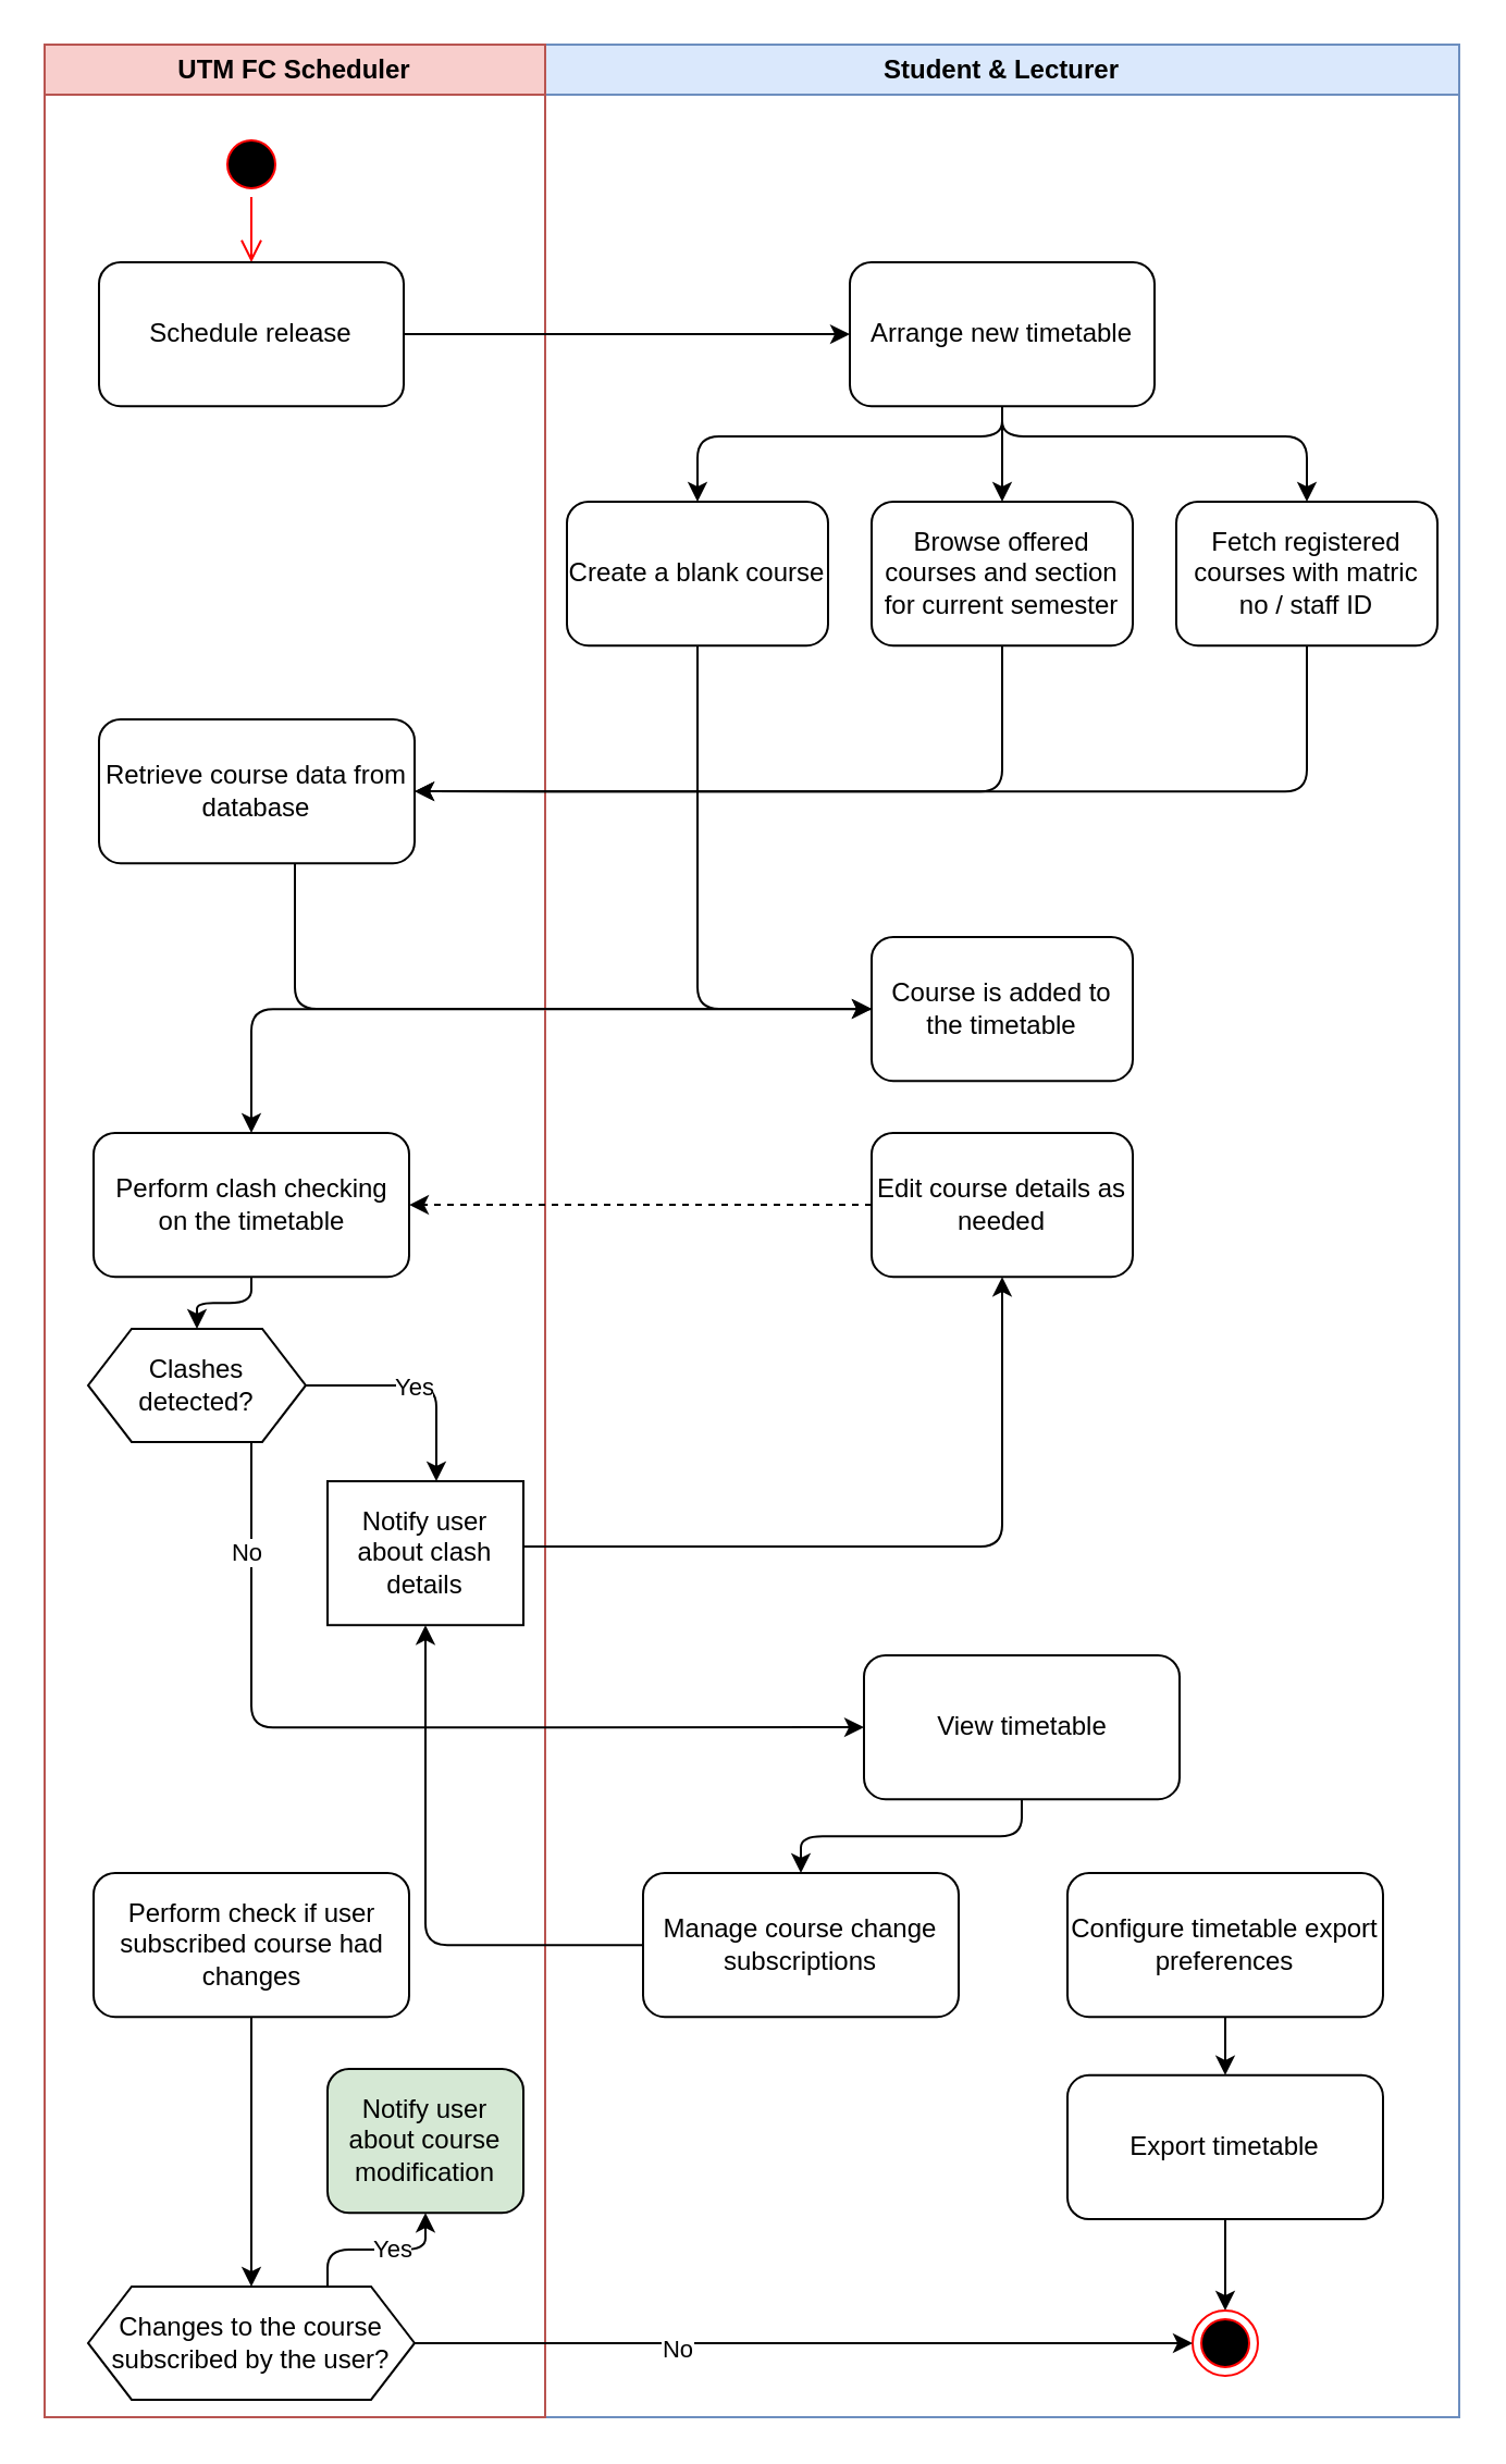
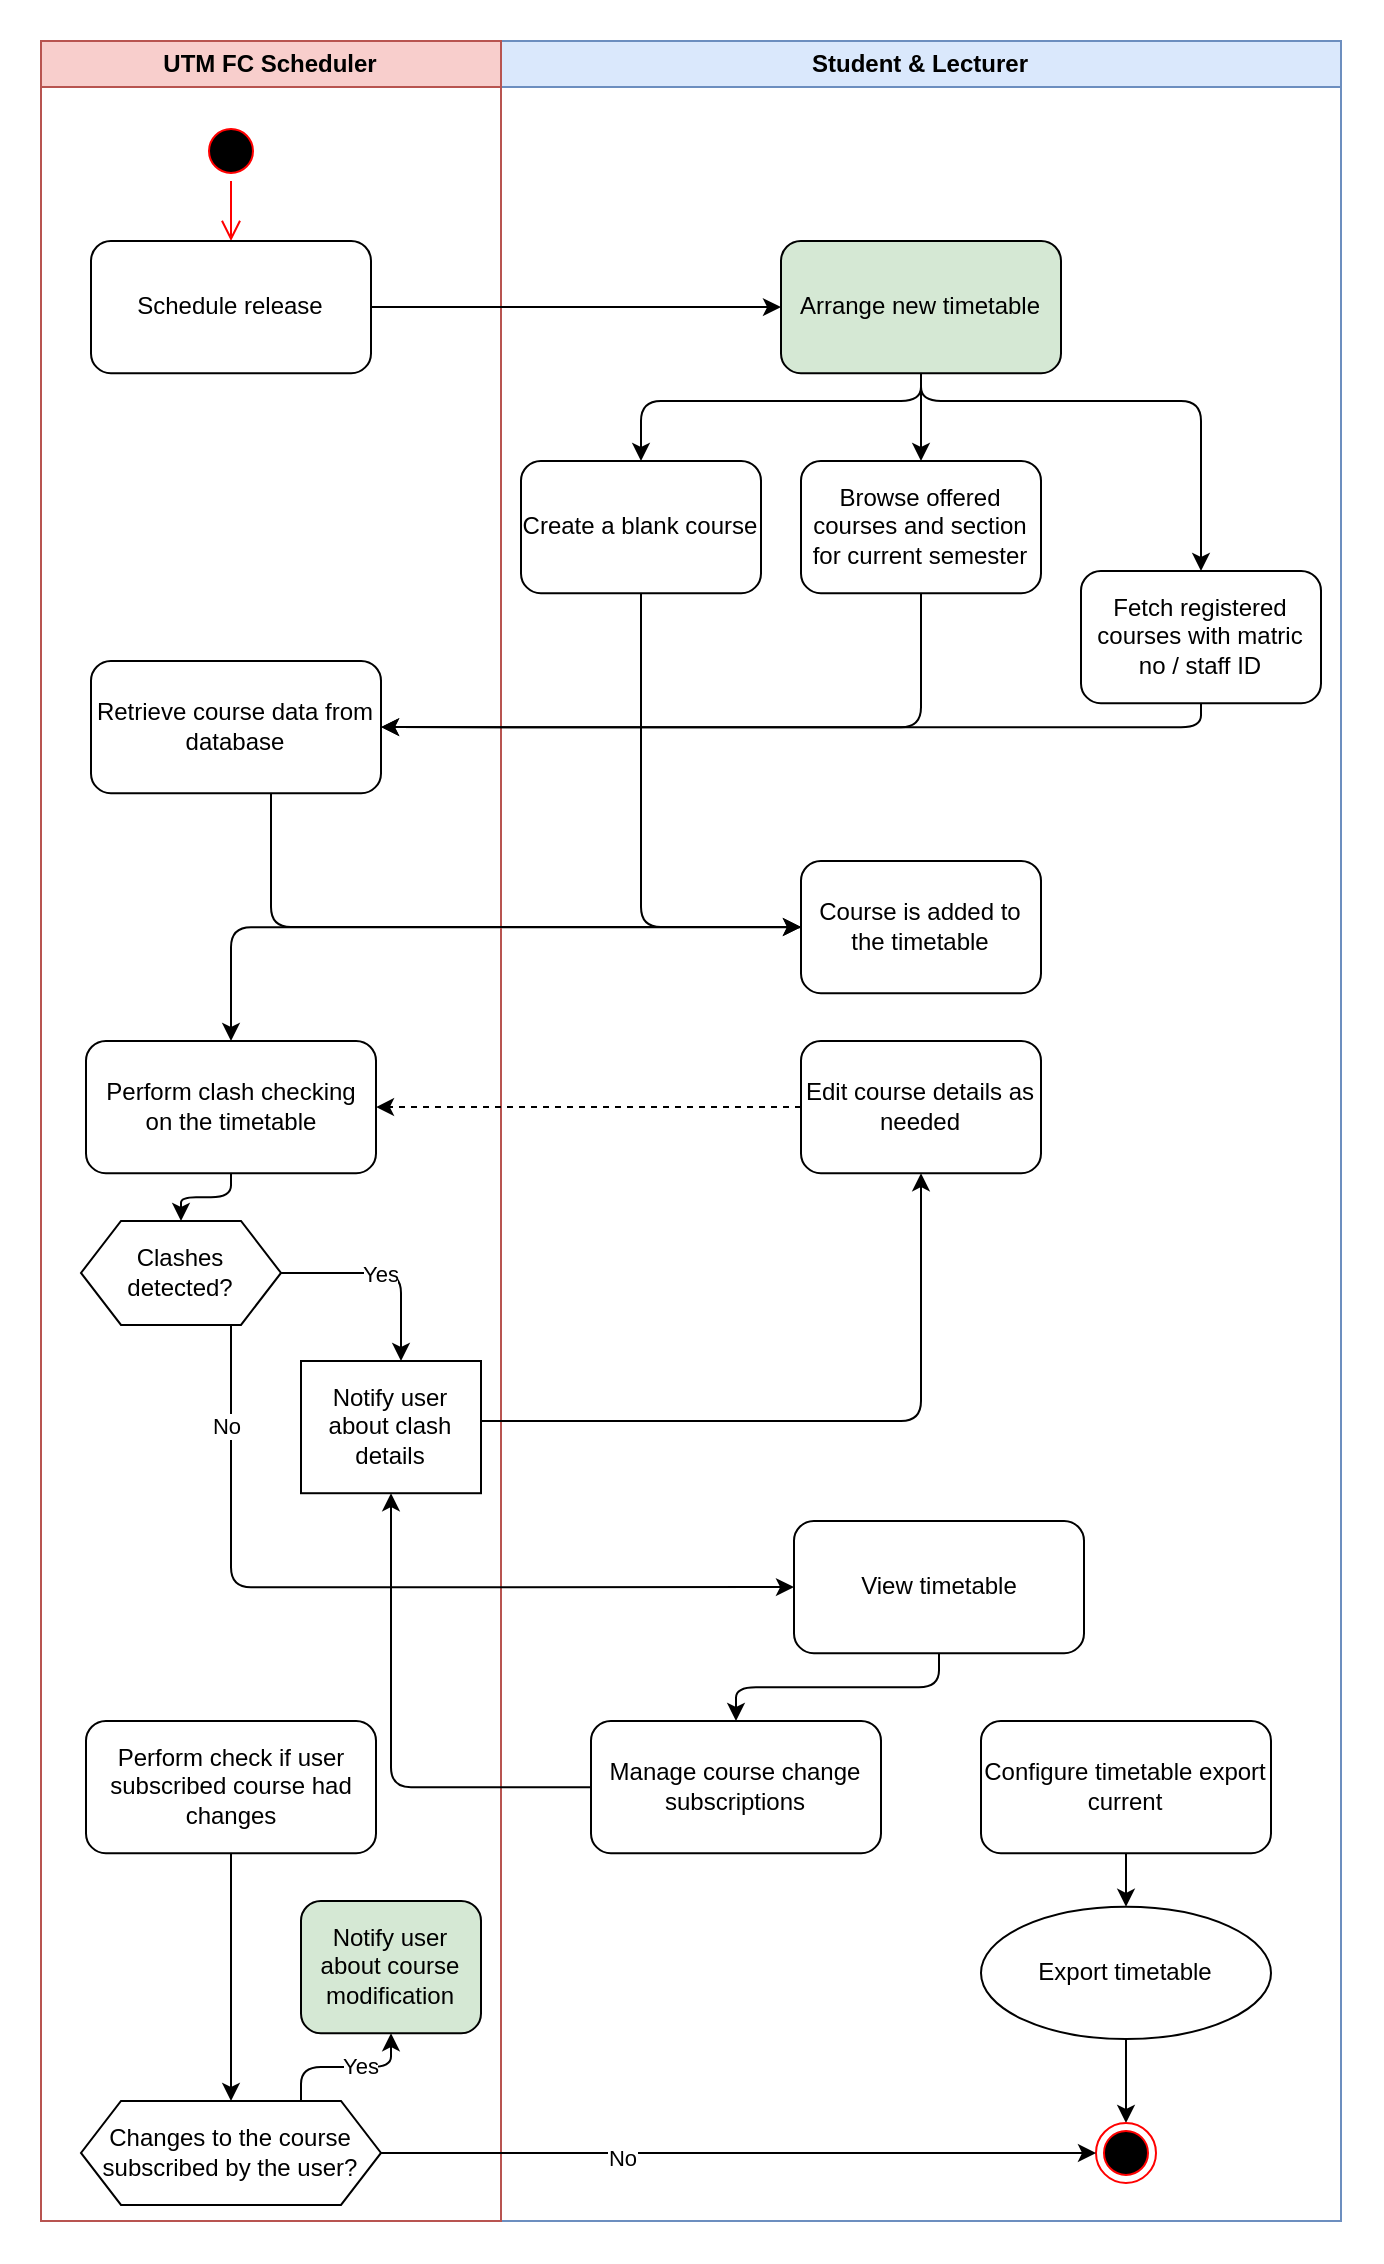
- <mxCell id="6" value="Arrange new timetable" style="rounded=1;whiteSpace=wrap;html=1;" parent="2" vertex="1"><mxGeometry x="140" y="100.004" width="140" height="66.111" as="geometry" /></mxCell>
+ <mxCell id="6" value="Arrange new timetable" style="rounded=1;whiteSpace=wrap;html=1;fillColor=#d5e8d4;" parent="2" vertex="1"><mxGeometry x="140" y="100.004" width="140" height="66.111" as="geometry" /></mxCell>
- <mxCell id="10" value="Fetch registered courses with matric no / staff ID" style="rounded=1;whiteSpace=wrap;html=1;" parent="2" vertex="1"><mxGeometry x="290" y="210" width="120" height="66.11" as="geometry" /></mxCell>
+ <mxCell id="10" value="Fetch registered courses with matric no / staff ID" style="rounded=1;whiteSpace=wrap;html=1;" parent="2" vertex="1"><mxGeometry x="290" y="265" width="120" height="66.11" as="geometry" /></mxCell>
- <mxCell id="15" value="Configure timetable export preferences" style="rounded=1;whiteSpace=wrap;html=1;" parent="2" vertex="1"><mxGeometry x="240" y="840" width="145" height="66.11" as="geometry" /></mxCell>
+ <mxCell id="15" value="Configure timetable export current" style="rounded=1;whiteSpace=wrap;html=1;" parent="2" vertex="1"><mxGeometry x="240" y="840" width="145" height="66.11" as="geometry" /></mxCell>
- <mxCell id="17" value="Export timetable" style="rounded=1;whiteSpace=wrap;html=1;" parent="2" vertex="1"><mxGeometry x="240" y="932.92" width="145" height="66.11" as="geometry" /></mxCell>
+ <mxCell id="17" value="Export timetable" style="ellipse;whiteSpace=wrap;html=1;" parent="2" vertex="1"><mxGeometry x="240" y="932.92" width="145" height="66.11" as="geometry" /></mxCell>
